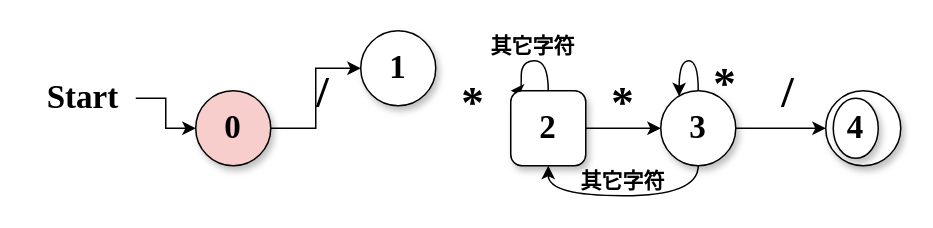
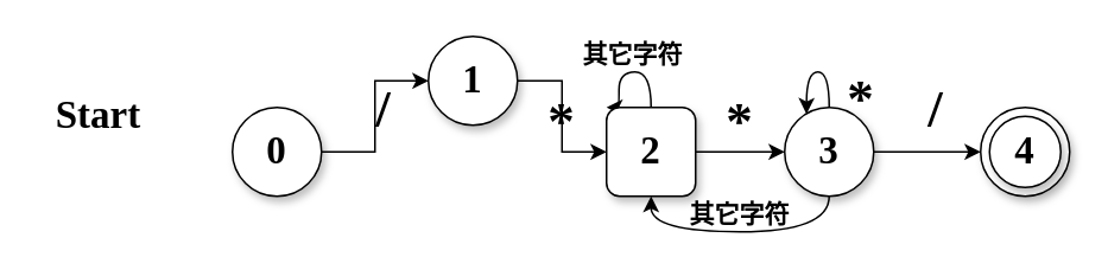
+ <mxCell id="4" style="edgeStyle=orthogonalEdgeStyle;rounded=0;orthogonalLoop=1;jettySize=auto;html=1;exitX=1;exitY=0.5;exitDx=0;exitDy=0;entryX=0;entryY=0.5;entryDx=0;entryDy=0;" edge="1" parent="1" source="5" target="8"><mxGeometry relative="1" as="geometry" /></mxCell>
- <mxCell id="13" style="edgeStyle=orthogonalEdgeStyle;rounded=0;orthogonalLoop=1;jettySize=auto;html=1;entryX=0;entryY=0.5;entryDx=0;entryDy=0;" edge="1" parent="1" source="14" target="3"><mxGeometry relative="1" as="geometry" /></mxCell>
- <mxCell id="3" value="&lt;b&gt;&lt;font style=&quot;font-size: 22px&quot;&gt;0&lt;/font&gt;&lt;/b&gt;" style="ellipse;whiteSpace=wrap;html=1;rounded=0;shadow=1;comic=0;labelBackgroundColor=none;strokeWidth=1;fontFamily=Verdana;fontSize=12;align=center;fillColor=#f8cecc;" vertex="1" parent="1"><mxGeometry x="130" y="60" width="50" height="50" as="geometry" /></mxCell>
+ <mxCell id="3" value="&lt;b&gt;&lt;font style=&quot;font-size: 22px&quot;&gt;0&lt;/font&gt;&lt;/b&gt;" style="ellipse;whiteSpace=wrap;html=1;rounded=0;shadow=1;comic=0;labelBackgroundColor=none;strokeWidth=1;fontFamily=Verdana;fontSize=12;align=center;" vertex="1" parent="1"><mxGeometry x="130" y="60" width="50" height="50" as="geometry" /></mxCell>
- <mxCell id="21" value="&lt;b&gt;&lt;font style=&quot;font-size: 22px&quot;&gt;4&lt;/font&gt;&lt;/b&gt;" style="ellipse;whiteSpace=wrap;html=1;rounded=0;shadow=1;comic=0;labelBackgroundColor=none;strokeWidth=1;fontFamily=Verdana;fontSize=12;align=center;" vertex="1" parent="1"><mxGeometry x="555" y="65" width="30" height="40" as="geometry" /></mxCell>
+ <mxCell id="21" value="&lt;b&gt;&lt;font style=&quot;font-size: 22px&quot;&gt;4&lt;/font&gt;&lt;/b&gt;" style="ellipse;whiteSpace=wrap;html=1;rounded=0;shadow=1;comic=0;labelBackgroundColor=none;strokeWidth=1;fontFamily=Verdana;fontSize=12;align=center;" vertex="1" parent="1"><mxGeometry x="555" y="65" width="40" height="40" as="geometry" /></mxCell>
